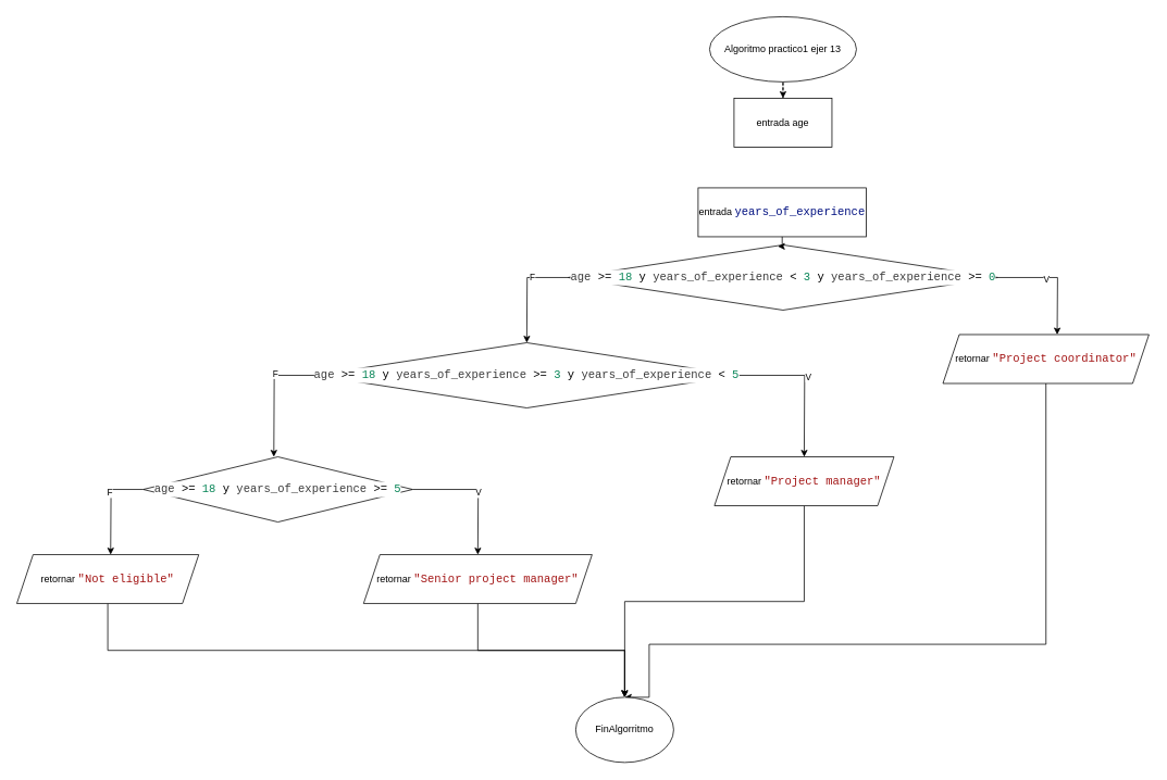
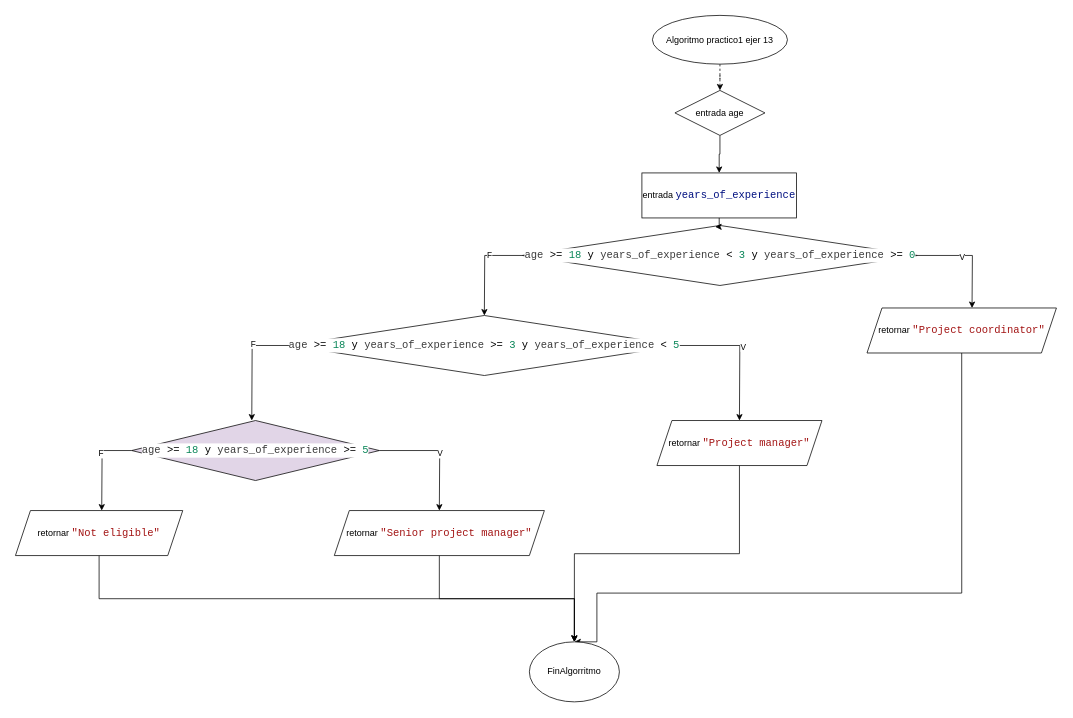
- <mxCell id="3" value="Algoritmo practico1 ejer 13" style="ellipse;whiteSpace=wrap;html=1;" vertex="1" parent="1"><mxGeometry x="869" y="20" width="180" height="80" as="geometry" /></mxCell>
+ <mxCell id="3" value="Algoritmo practico1 ejer 13" style="ellipse;whiteSpace=wrap;html=1;" vertex="1" parent="1"><mxGeometry x="869" y="20" width="180" height="65" as="geometry" /></mxCell>
- <mxCell id="6" value="entrada age" style="rounded=0;whiteSpace=wrap;html=1;" vertex="1" parent="1"><mxGeometry x="899" y="120" width="120" height="60" as="geometry" /></mxCell>
+ <mxCell id="6" value="entrada age" style="rhombus;whiteSpace=wrap;html=1;" vertex="1" parent="1"><mxGeometry x="899" y="120" width="120" height="60" as="geometry" /></mxCell>
+ <mxCell id="5" style="edgeStyle=orthogonalEdgeStyle;rounded=0;orthogonalLoop=1;jettySize=auto;html=1;exitX=0.5;exitY=1;exitDx=0;exitDy=0;entryX=0.5;entryY=0;entryDx=0;entryDy=0;" edge="1" parent="1" source="6" target="4"><mxGeometry relative="1" as="geometry" /></mxCell>
- <mxCell id="26" value="&lt;br&gt;&lt;div style=&quot;background-color: rgb(255, 255, 255); font-family: Consolas, &amp;quot;Courier New&amp;quot;, monospace; font-weight: normal; font-size: 14px; line-height: 19px; white-space: pre;&quot;&gt;&lt;div style=&quot;&quot;&gt;&lt;span style=&quot;color: rgb(59, 59, 59);&quot;&gt;age &lt;/span&gt;&lt;span style=&quot;color: rgb(0, 0, 0);&quot;&gt;&amp;gt;=&lt;/span&gt;&lt;span style=&quot;color: rgb(59, 59, 59);&quot;&gt; &lt;/span&gt;&lt;span style=&quot;color: rgb(9, 134, 88);&quot;&gt;18&lt;/span&gt;&lt;span style=&quot;color: rgb(59, 59, 59);&quot;&gt; &lt;/span&gt;y&lt;span style=&quot;color: rgb(59, 59, 59);&quot;&gt; years_of_experience &lt;/span&gt;&lt;span style=&quot;color: rgb(0, 0, 0);&quot;&gt;&amp;gt;=&lt;/span&gt;&lt;span style=&quot;color: rgb(59, 59, 59);&quot;&gt; &lt;/span&gt;&lt;span style=&quot;color: rgb(9, 134, 88);&quot;&gt;5&lt;/span&gt;&lt;/div&gt;&lt;/div&gt;&lt;div&gt;&lt;br/&gt;&lt;/div&gt;" style="rhombus;whiteSpace=wrap;html=1;" vertex="1" parent="1"><mxGeometry x="175" y="560" width="330" height="80" as="geometry" /></mxCell>
+ <mxCell id="26" value="&lt;br&gt;&lt;div style=&quot;background-color: rgb(255, 255, 255); font-family: Consolas, &amp;quot;Courier New&amp;quot;, monospace; font-weight: normal; font-size: 14px; line-height: 19px; white-space: pre;&quot;&gt;&lt;div style=&quot;&quot;&gt;&lt;span style=&quot;color: rgb(59, 59, 59);&quot;&gt;age &lt;/span&gt;&lt;span style=&quot;color: rgb(0, 0, 0);&quot;&gt;&amp;gt;=&lt;/span&gt;&lt;span style=&quot;color: rgb(59, 59, 59);&quot;&gt; &lt;/span&gt;&lt;span style=&quot;color: rgb(9, 134, 88);&quot;&gt;18&lt;/span&gt;&lt;span style=&quot;color: rgb(59, 59, 59);&quot;&gt; &lt;/span&gt;y&lt;span style=&quot;color: rgb(59, 59, 59);&quot;&gt; years_of_experience &lt;/span&gt;&lt;span style=&quot;color: rgb(0, 0, 0);&quot;&gt;&amp;gt;=&lt;/span&gt;&lt;span style=&quot;color: rgb(59, 59, 59);&quot;&gt; &lt;/span&gt;&lt;span style=&quot;color: rgb(9, 134, 88);&quot;&gt;5&lt;/span&gt;&lt;/div&gt;&lt;/div&gt;&lt;div&gt;&lt;br/&gt;&lt;/div&gt;" style="rhombus;whiteSpace=wrap;html=1;fillColor=#e1d5e7;" vertex="1" parent="1"><mxGeometry x="175" y="560" width="330" height="80" as="geometry" /></mxCell>
